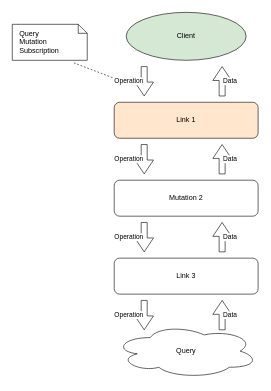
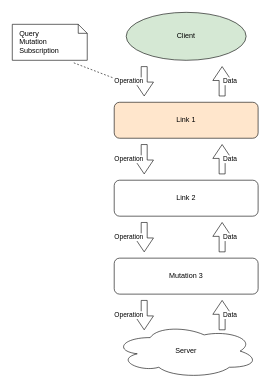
- <mxCell id="4" value="Mutation 2" style="rounded=1;whiteSpace=wrap;html=1;" vertex="1" parent="1"><mxGeometry x="190" y="300" width="240" height="60" as="geometry" /></mxCell>
+ <mxCell id="4" value="Link 2" style="rounded=1;whiteSpace=wrap;html=1;" vertex="1" parent="1"><mxGeometry x="190" y="300" width="240" height="60" as="geometry" /></mxCell>
- <mxCell id="6" value="Link 3" style="rounded=1;whiteSpace=wrap;html=1;" vertex="1" parent="1"><mxGeometry x="190" y="430" width="240" height="60" as="geometry" /></mxCell>
+ <mxCell id="6" value="Mutation 3" style="rounded=1;whiteSpace=wrap;html=1;" vertex="1" parent="1"><mxGeometry x="190" y="430" width="240" height="60" as="geometry" /></mxCell>
- <mxCell id="3" value="Query" style="ellipse;shape=cloud;whiteSpace=wrap;html=1;" vertex="1" parent="1"><mxGeometry x="190" y="540" width="240" height="90" as="geometry" /></mxCell>
+ <mxCell id="3" value="Server" style="ellipse;shape=cloud;whiteSpace=wrap;html=1;" vertex="1" parent="1"><mxGeometry x="190" y="540" width="240" height="90" as="geometry" /></mxCell>
